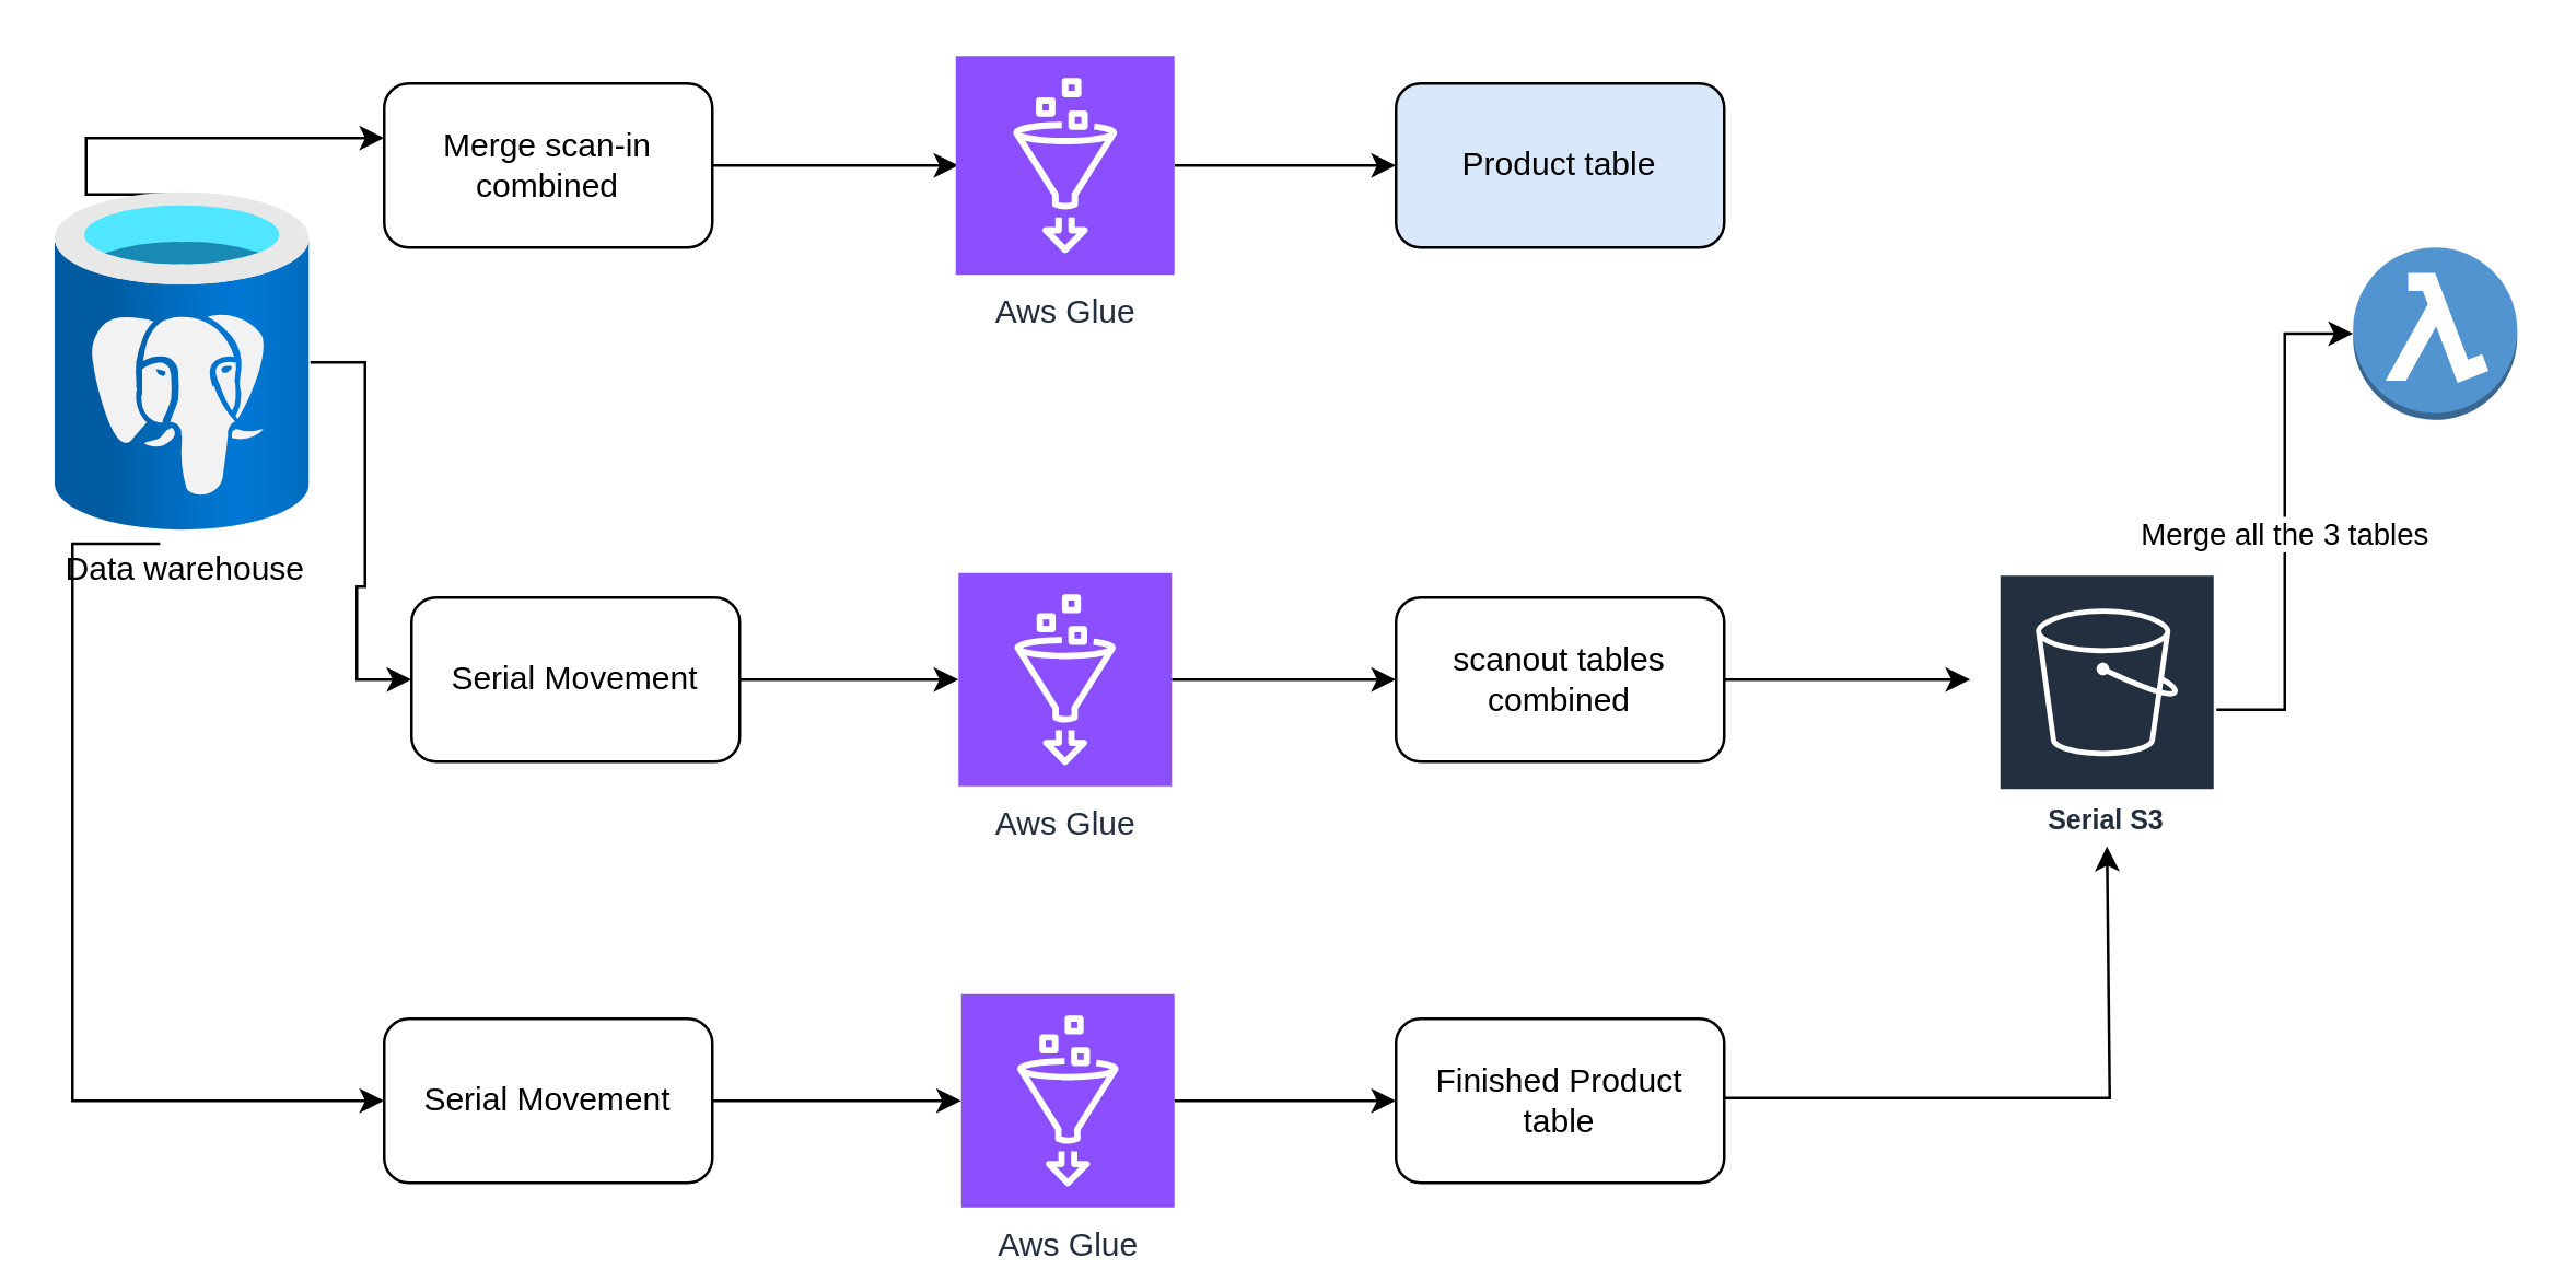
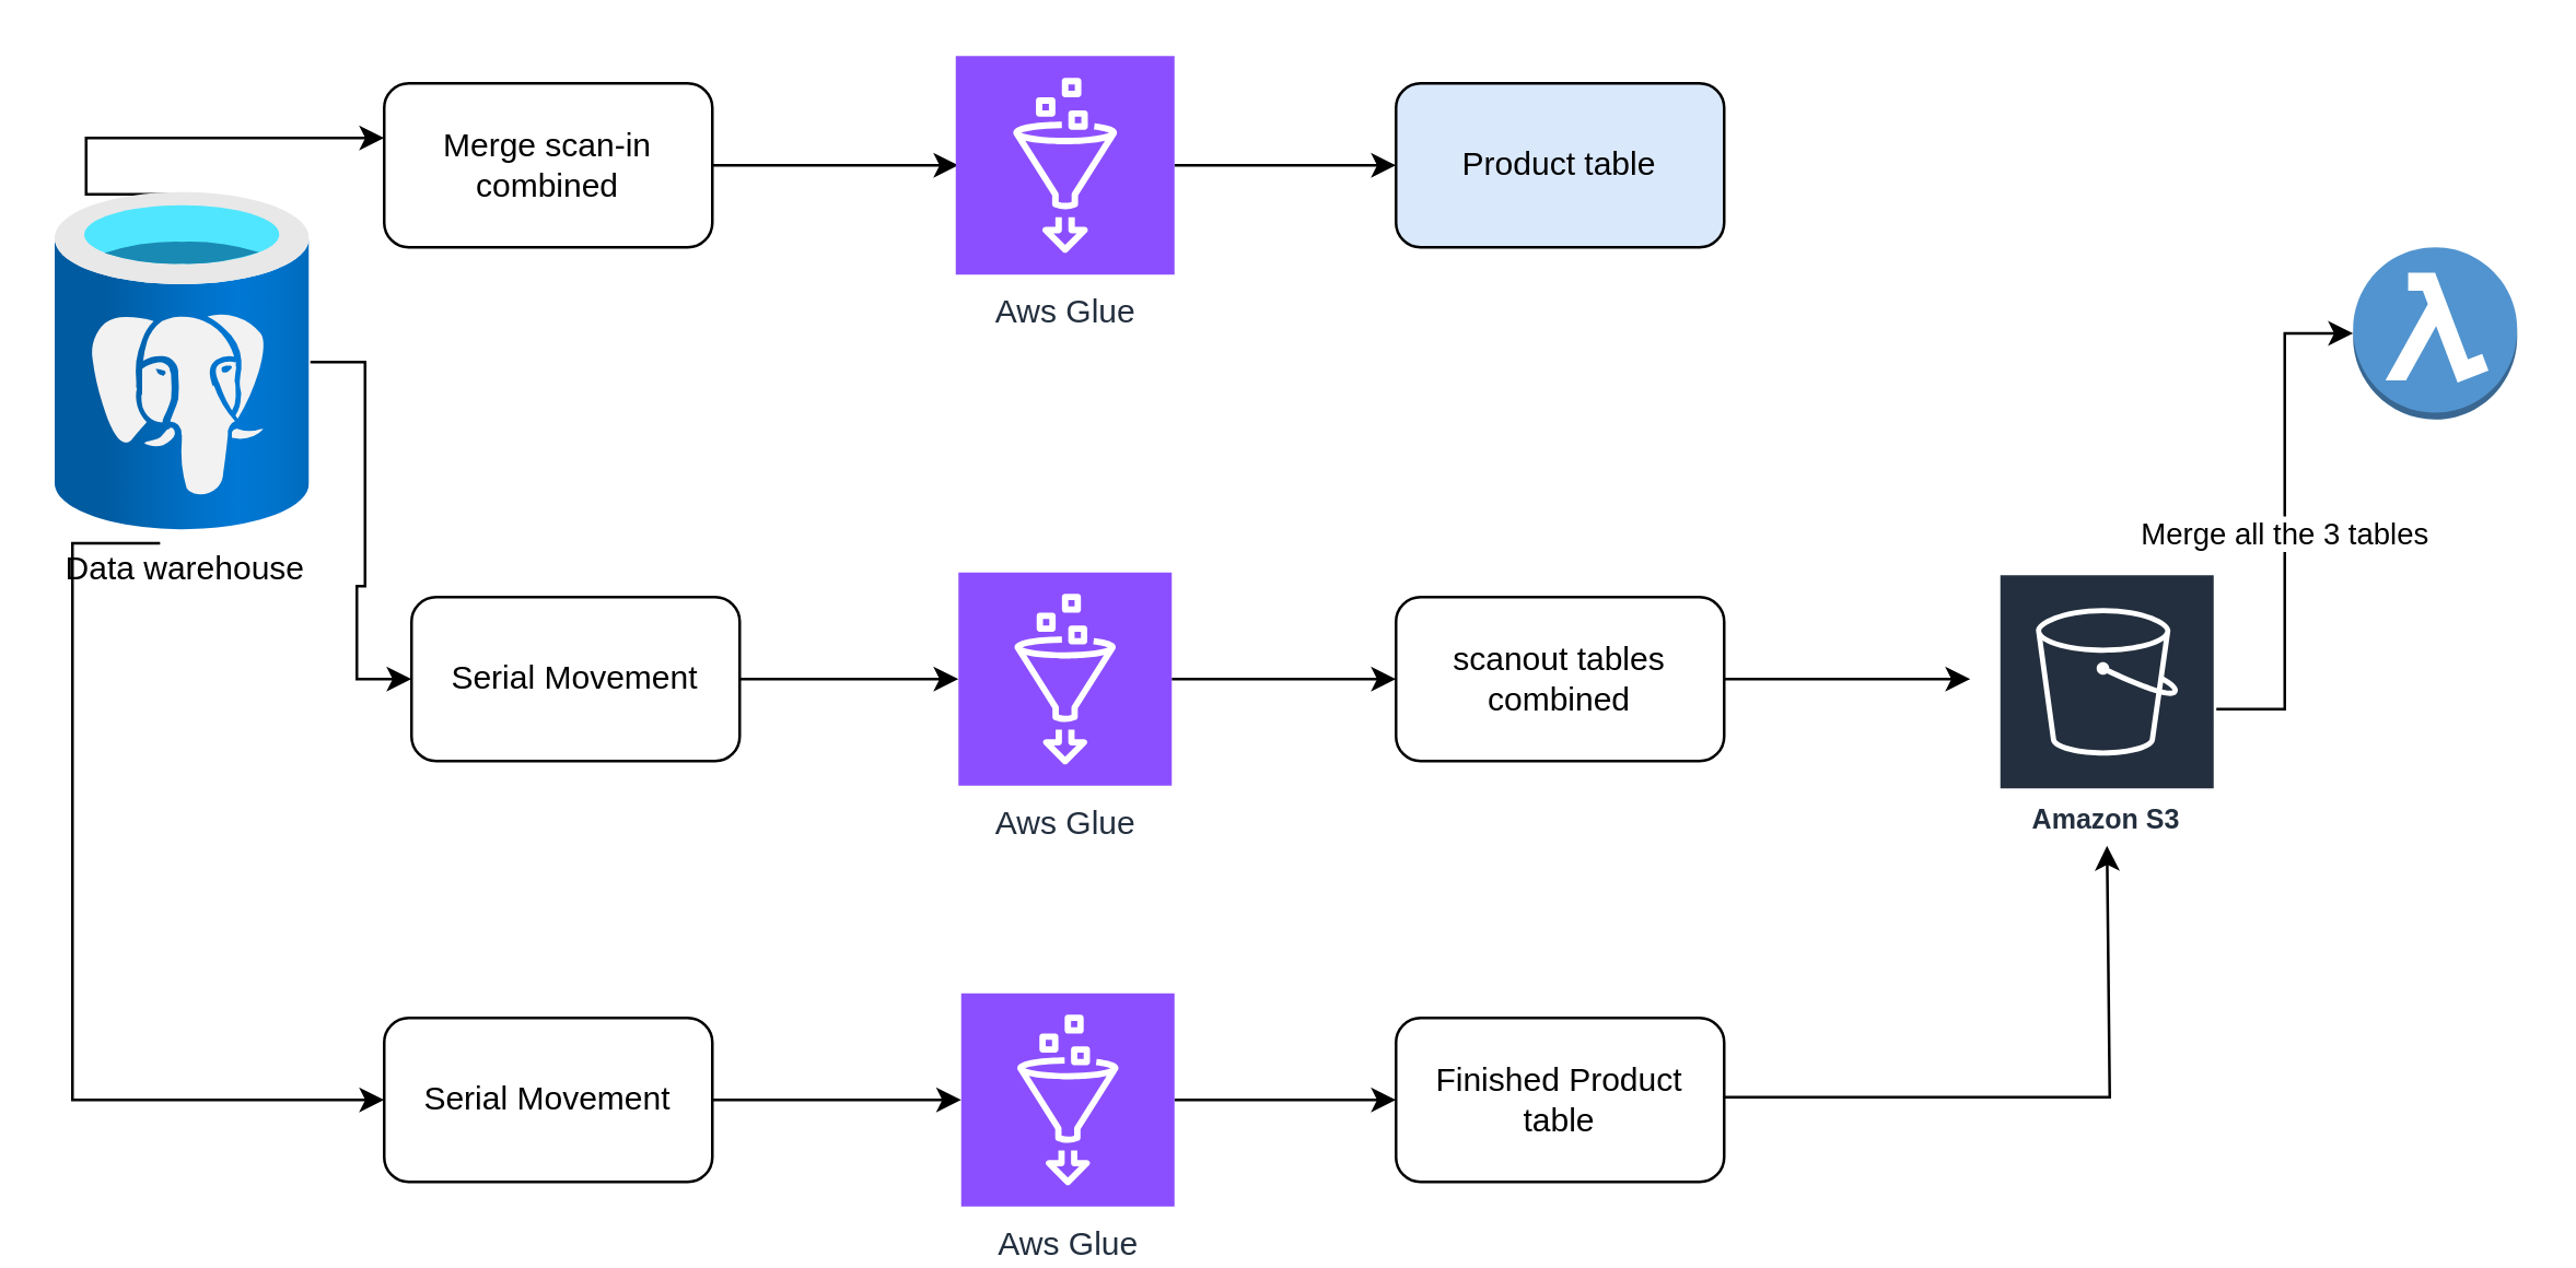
- <mxCell id="2" value="Serial S3" style="sketch=0;outlineConnect=0;fontColor=#232F3E;gradientColor=none;strokeColor=#ffffff;fillColor=#232F3E;dashed=0;verticalLabelPosition=middle;verticalAlign=bottom;align=center;html=1;whiteSpace=wrap;fontSize=10;fontStyle=1;spacing=3;shape=mxgraph.aws4.productIcon;prIcon=mxgraph.aws4.s3;" parent="1" vertex="1"><mxGeometry x="730" y="209" width="80" height="100" as="geometry" /></mxCell>
+ <mxCell id="2" value="Amazon S3" style="sketch=0;outlineConnect=0;fontColor=#232F3E;gradientColor=none;strokeColor=#ffffff;fillColor=#232F3E;dashed=0;verticalLabelPosition=middle;verticalAlign=bottom;align=center;html=1;whiteSpace=wrap;fontSize=10;fontStyle=1;spacing=3;shape=mxgraph.aws4.productIcon;prIcon=mxgraph.aws4.s3;" parent="1" vertex="1"><mxGeometry x="730" y="209" width="80" height="100" as="geometry" /></mxCell>
